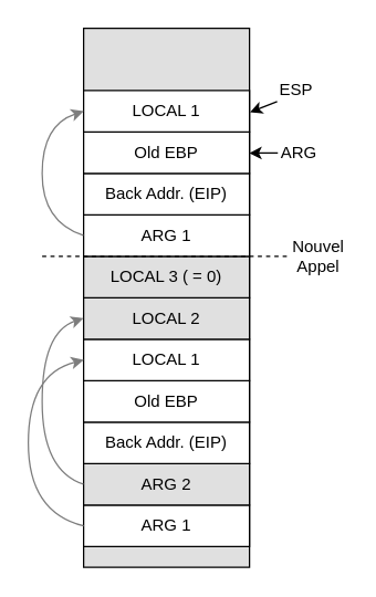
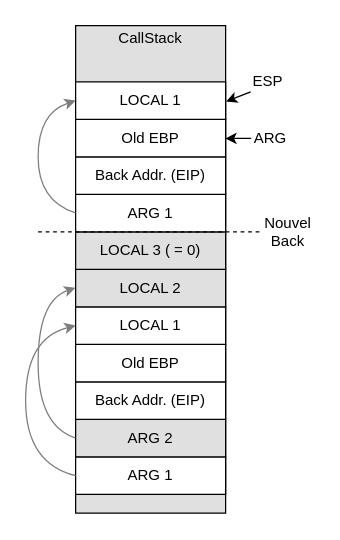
+ <mxCell id="8" value="CallStack" style="text;html=1;strokeColor=none;fillColor=none;align=center;verticalAlign=middle;whiteSpace=wrap;rounded=0;" parent="1" vertex="1"><mxGeometry x="60" y="20" width="120" height="20" as="geometry" /></mxCell>
- <mxCell id="23" value="Nouvel Appel" style="text;html=1;strokeColor=none;fillColor=none;align=center;verticalAlign=middle;whiteSpace=wrap;rounded=0;" vertex="1" parent="1"><mxGeometry x="210" y="175" width="40" height="20" as="geometry" /></mxCell>
+ <mxCell id="23" value="Nouvel Back" style="text;html=1;strokeColor=none;fillColor=none;align=center;verticalAlign=middle;whiteSpace=wrap;rounded=0;" vertex="1" parent="1"><mxGeometry x="210" y="175" width="40" height="20" as="geometry" /></mxCell>
